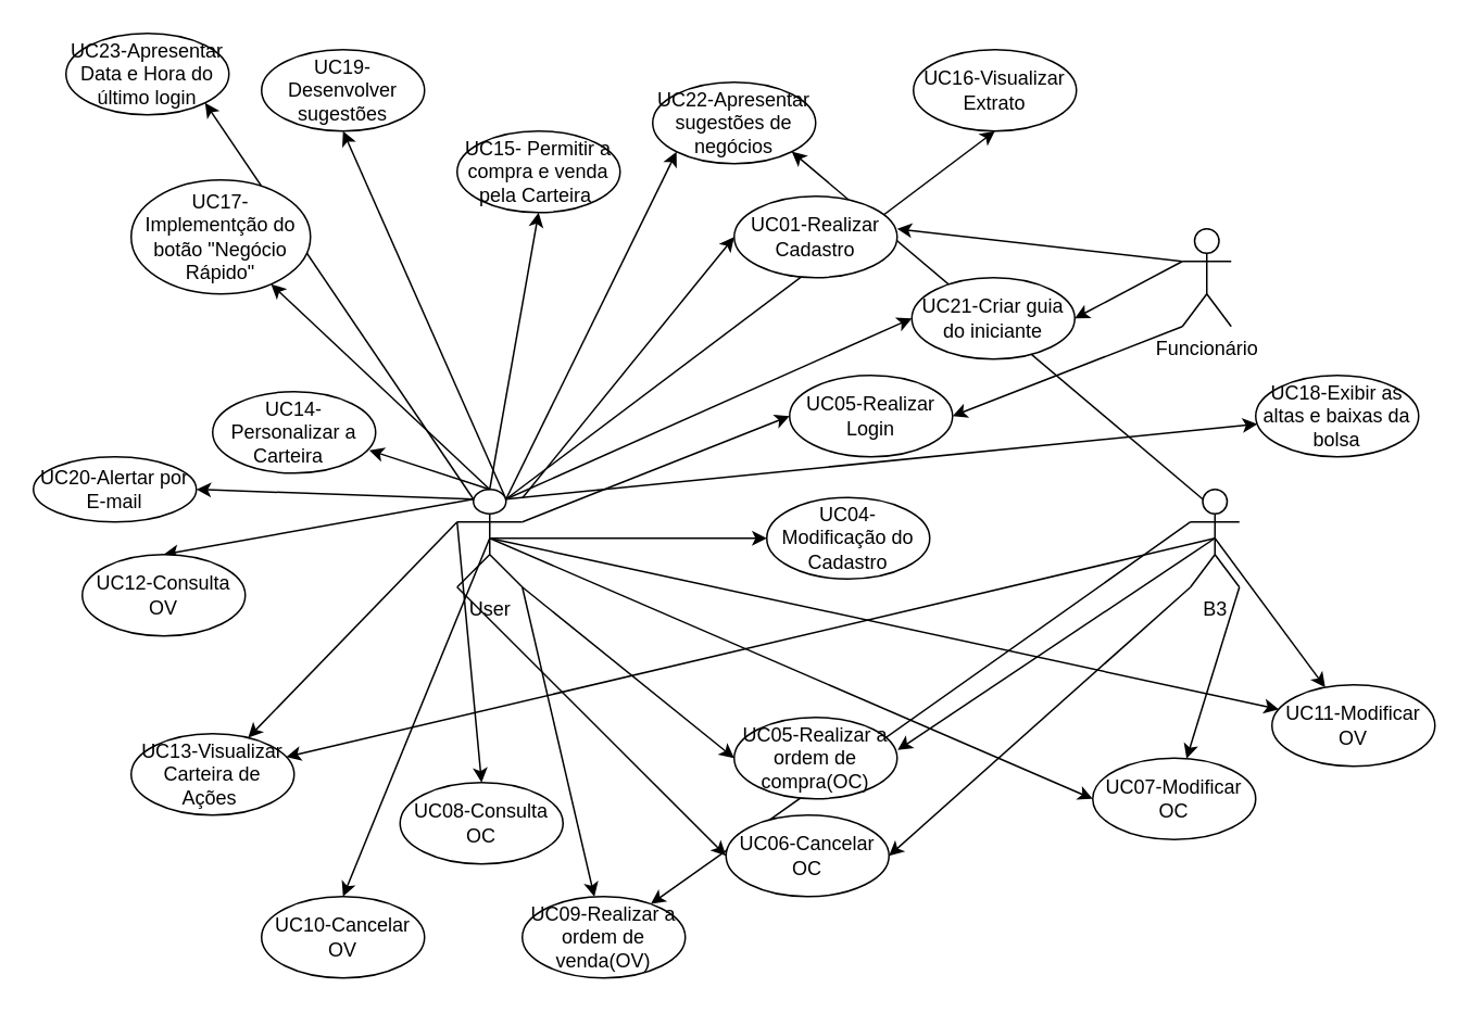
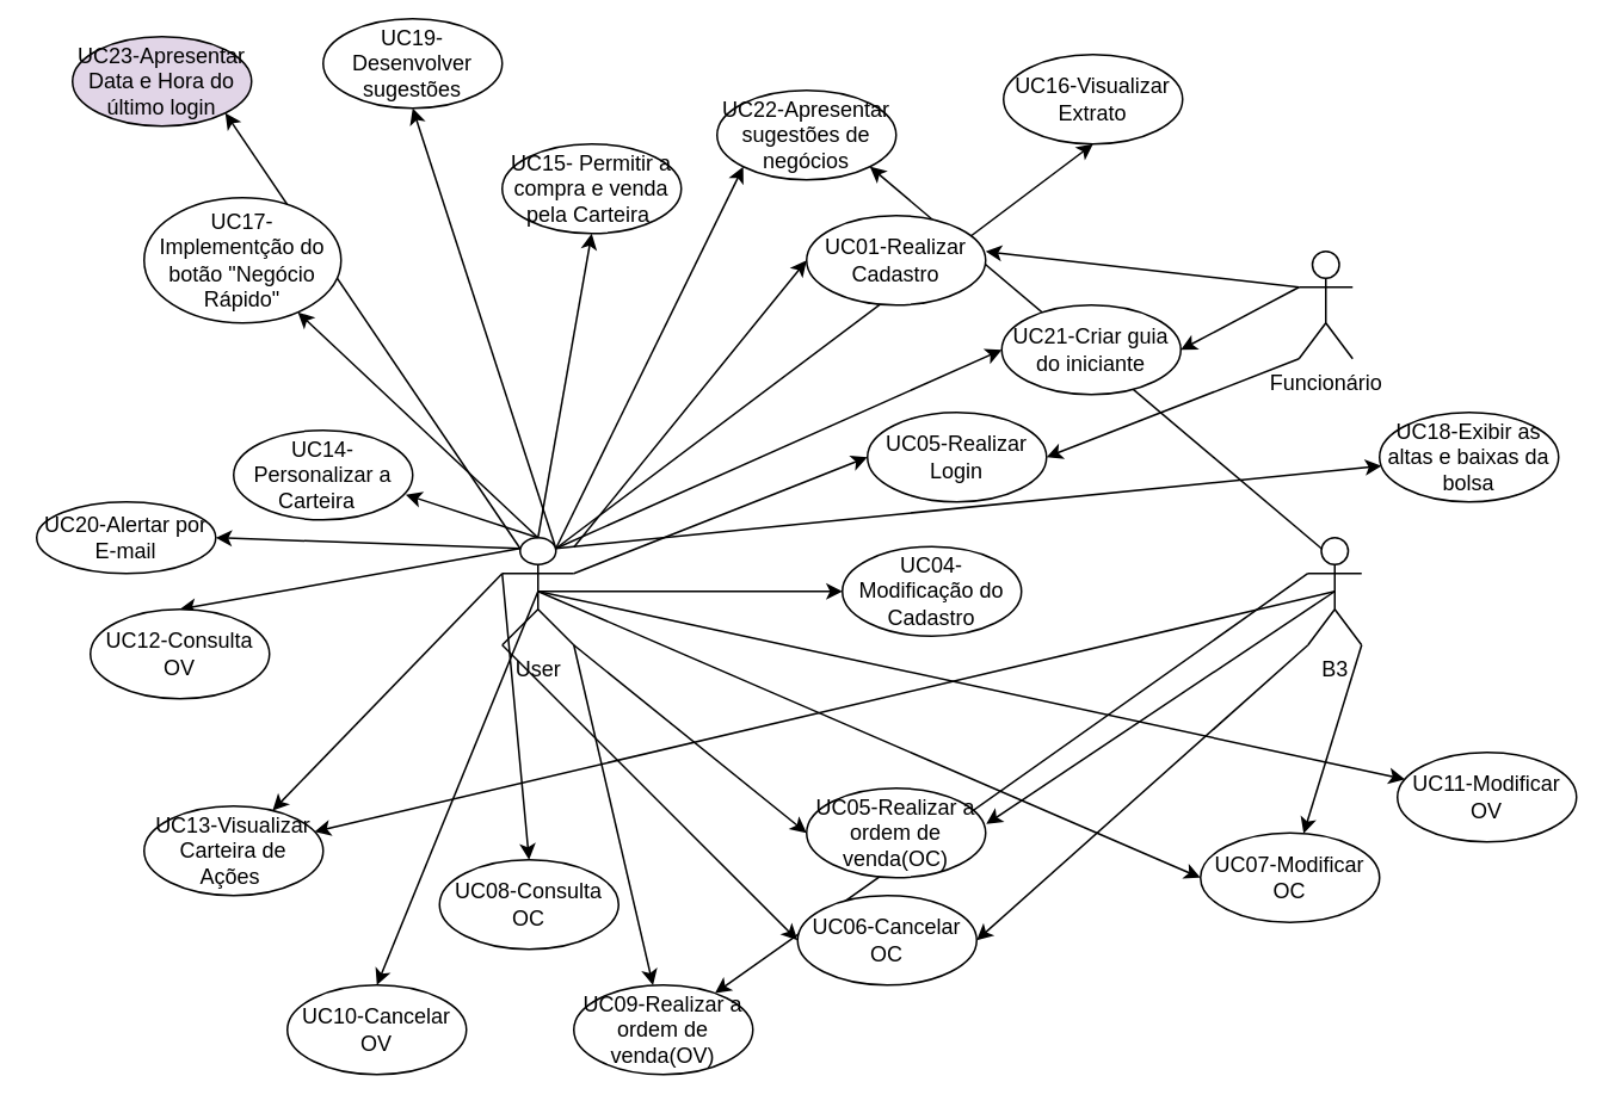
- <mxCell id="52" value="UC23-Apresentar Data e Hora do último login" style="ellipse;whiteSpace=wrap;html=1;" vertex="1" parent="1"><mxGeometry x="40" y="20" width="100" height="50" as="geometry" /></mxCell>
+ <mxCell id="52" value="UC23-Apresentar Data e Hora do último login" style="ellipse;whiteSpace=wrap;html=1;fillColor=#e1d5e7;" vertex="1" parent="1"><mxGeometry x="40" y="20" width="100" height="50" as="geometry" /></mxCell>
- <mxCell id="48" value="UC19-Desenvolver sugestões" style="ellipse;whiteSpace=wrap;html=1;" vertex="1" parent="1"><mxGeometry x="160" y="30" width="100" height="50" as="geometry" /></mxCell>
+ <mxCell id="48" value="UC19-Desenvolver sugestões" style="ellipse;whiteSpace=wrap;html=1;" vertex="1" parent="1"><mxGeometry x="180" y="10" width="100" height="50" as="geometry" /></mxCell>
- <mxCell id="27" style="edgeStyle=none;rounded=0;orthogonalLoop=1;jettySize=auto;html=1;exitX=0.5;exitY=0.5;exitDx=0;exitDy=0;exitPerimeter=0;" edge="1" parent="1" source="29" target="40"><mxGeometry relative="1" as="geometry" /></mxCell>
- <mxCell id="34" value="UC05-Realizar a ordem de compra(OC)" style="ellipse;whiteSpace=wrap;html=1;" vertex="1" parent="1"><mxGeometry x="450" y="440" width="100" height="50" as="geometry" /></mxCell>
+ <mxCell id="34" value="UC05-Realizar a ordem de venda(OC)" style="ellipse;whiteSpace=wrap;html=1;" vertex="1" parent="1"><mxGeometry x="450" y="440" width="100" height="50" as="geometry" /></mxCell>
